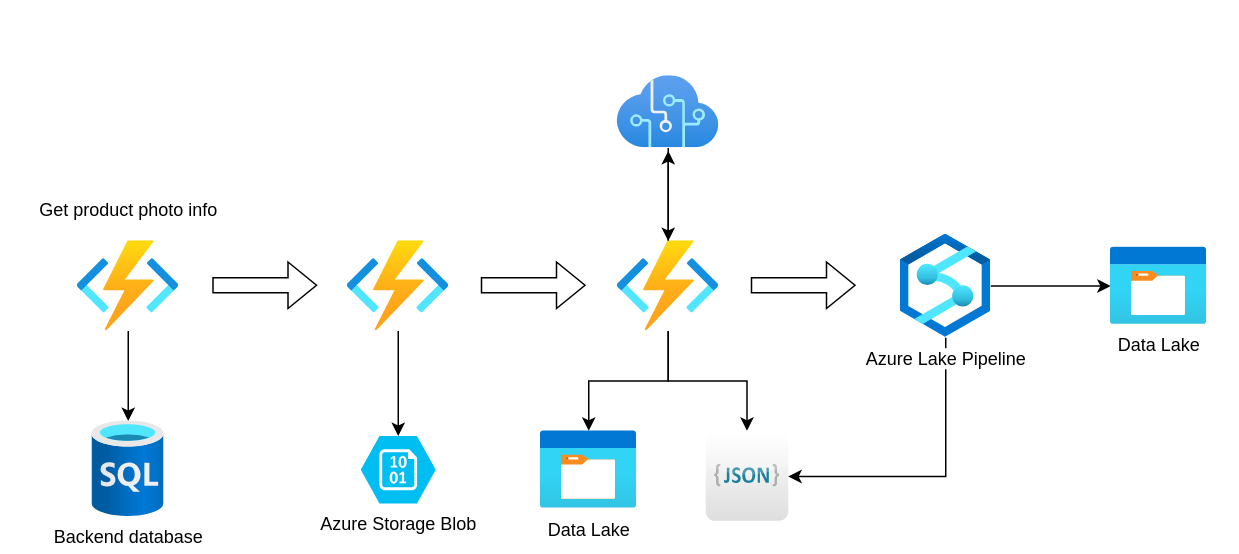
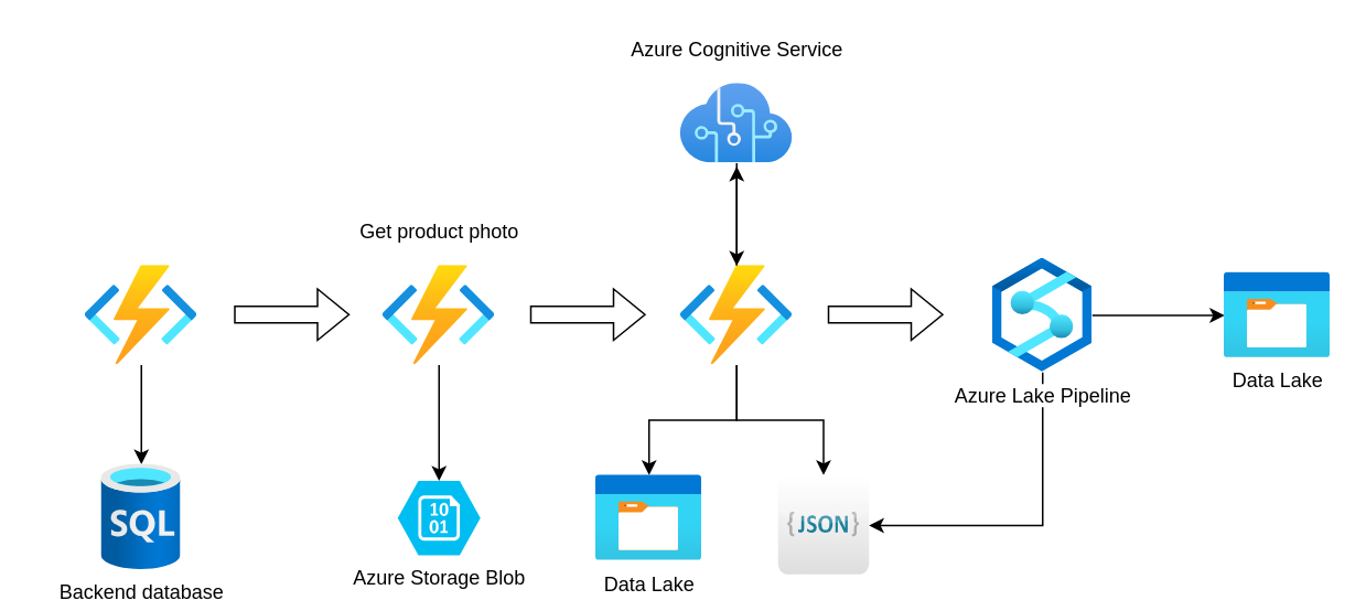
+ <mxCell id="18" value="Azure Cognitive Service" style="text;html=1;align=center;verticalAlign=middle;resizable=0;points=[];autosize=1;strokeColor=none;fillColor=none;" vertex="1" parent="1"><mxGeometry x="375" y="20" width="140" height="20" as="geometry" /></mxCell>
- <mxCell id="5" value="Get product photo info" style="text;html=1;align=center;verticalAlign=middle;resizable=0;points=[];autosize=1;strokeColor=none;fillColor=none;" vertex="1" parent="1"><mxGeometry x="20" y="130" width="130" height="20" as="geometry" /></mxCell>
+ <mxCell id="9" value="Get product photo" style="text;html=1;align=center;verticalAlign=middle;resizable=0;points=[];autosize=1;strokeColor=none;fillColor=none;" vertex="1" parent="1"><mxGeometry x="210" y="130" width="110" height="20" as="geometry" /></mxCell>
